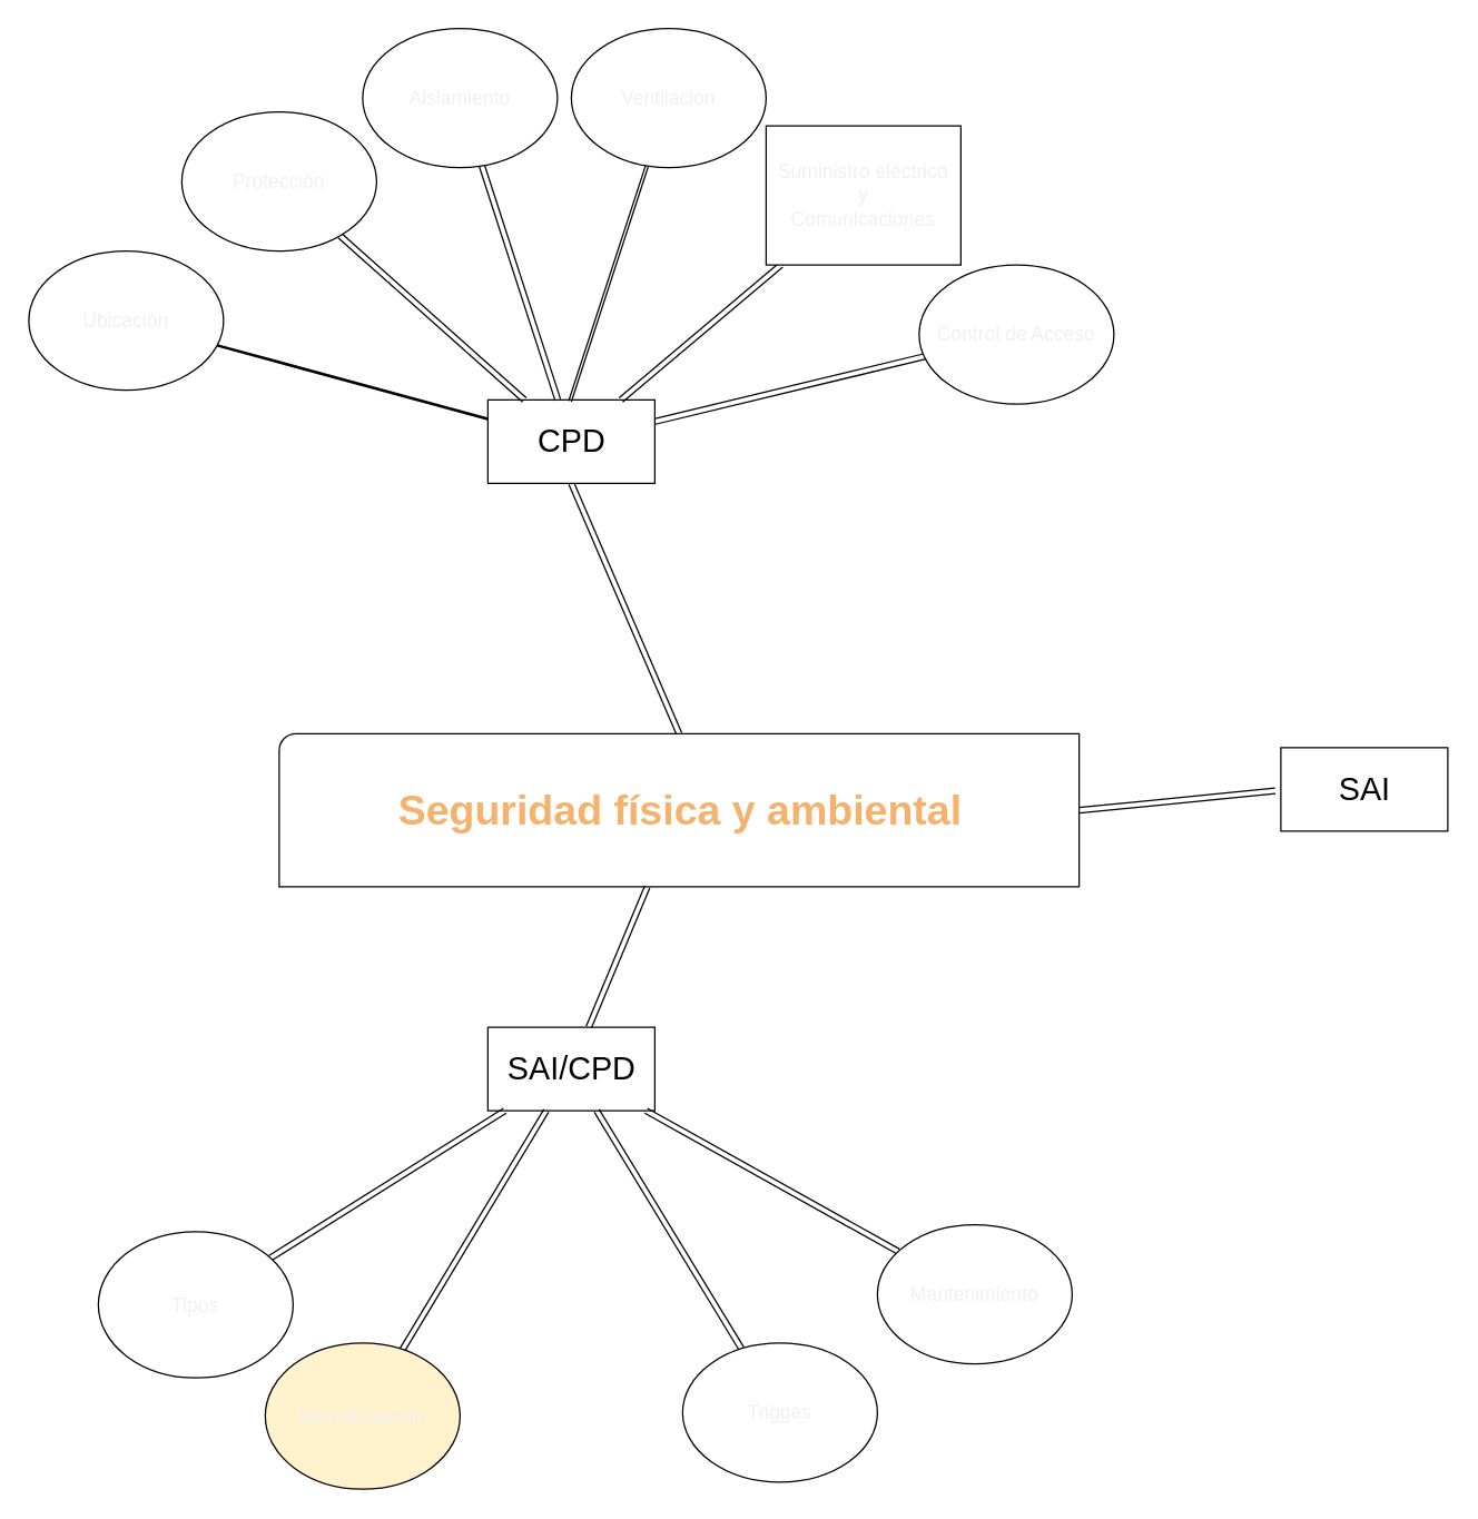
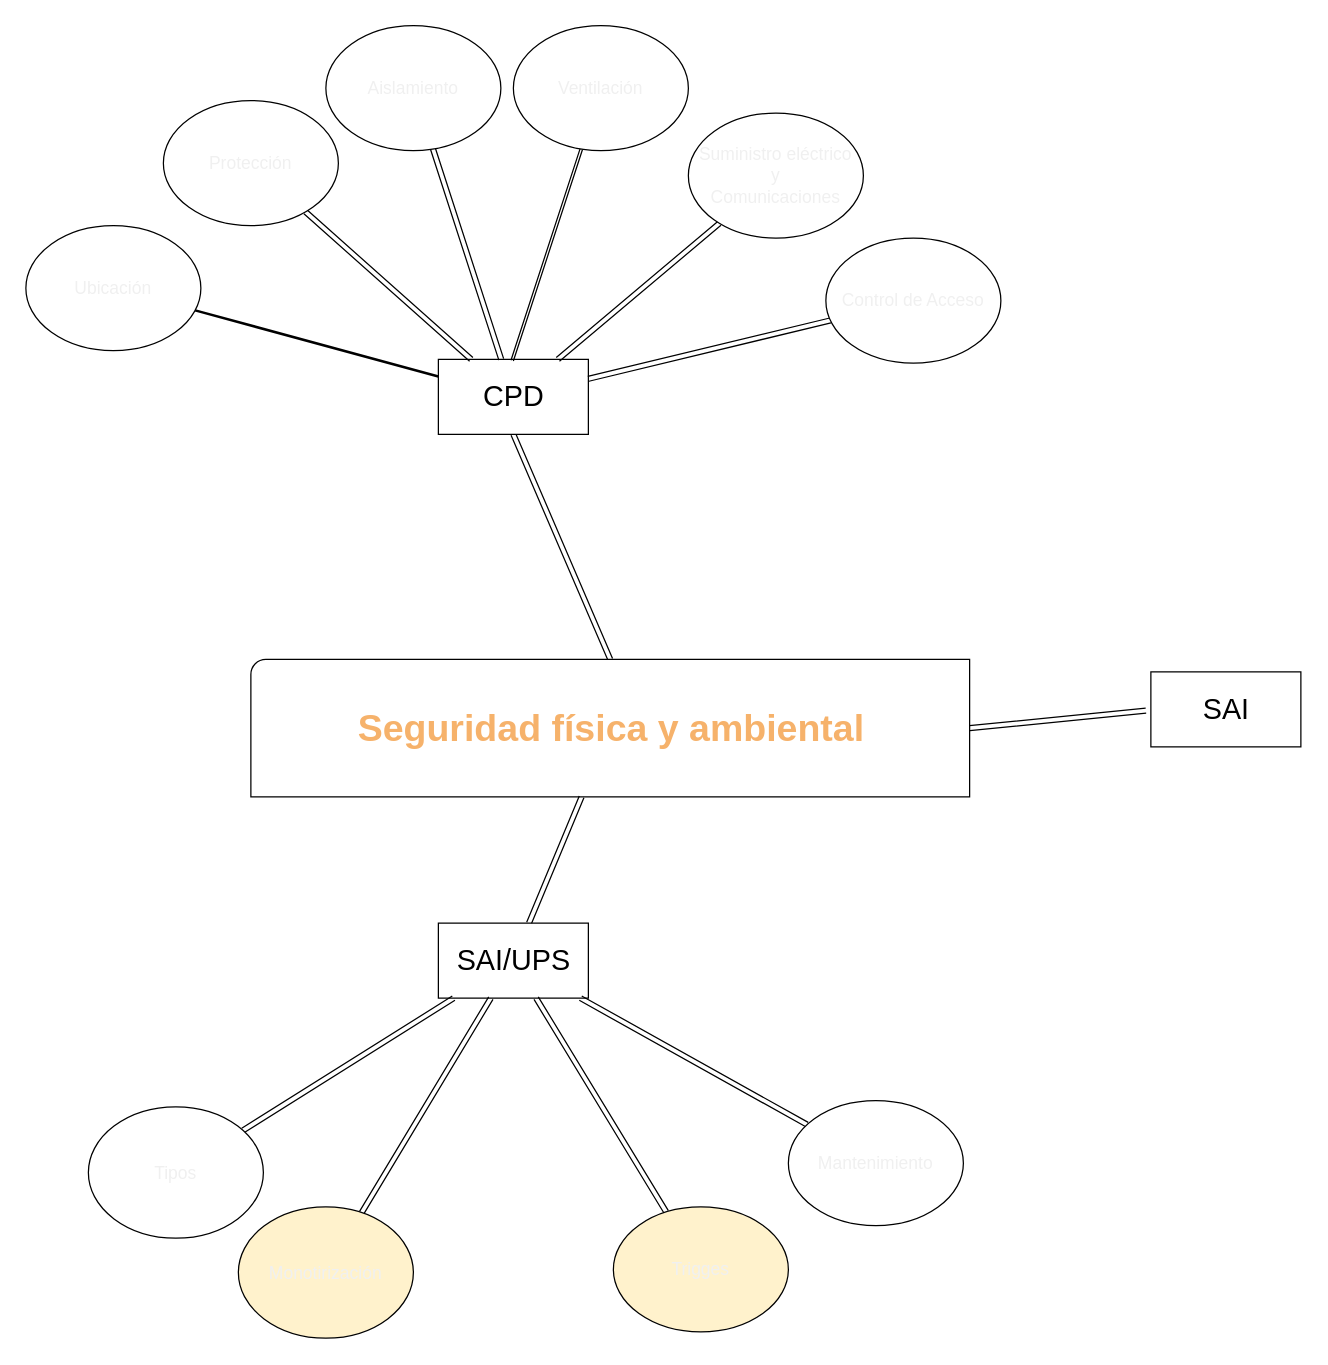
- <mxCell id="13" value="&lt;font style=&quot;font-size: 14px&quot;&gt;Suministro eléctrico&lt;br&gt;y&lt;br&gt;Comunicaciones&lt;/font&gt;" style="whiteSpace=wrap;html=1;fontColor=#f0f0f0;rounded=0;" vertex="1" parent="1"><mxGeometry x="550" y="90" width="140" height="100" as="geometry" /></mxCell>
+ <mxCell id="13" value="&lt;font style=&quot;font-size: 14px&quot;&gt;Suministro eléctrico&lt;br&gt;y&lt;br&gt;Comunicaciones&lt;/font&gt;" style="ellipse;whiteSpace=wrap;html=1;fontColor=#f0f0f0;" vertex="1" parent="1"><mxGeometry x="550" y="90" width="140" height="100" as="geometry" /></mxCell>
- <mxCell id="20" value="&lt;span style=&quot;font-size: 23px&quot;&gt;SAI/CPD&lt;/span&gt;" style="verticalLabelPosition=middle;verticalAlign=middle;html=1;shape=mxgraph.basic.rect;fillColor2=none;strokeWidth=1;size=20;indent=0;labelPosition=center;align=center;" vertex="1" parent="1"><mxGeometry x="350" y="738" width="120" height="60" as="geometry" /></mxCell>
+ <mxCell id="20" value="&lt;span style=&quot;font-size: 23px&quot;&gt;SAI/UPS&lt;/span&gt;" style="verticalLabelPosition=middle;verticalAlign=middle;html=1;shape=mxgraph.basic.rect;fillColor2=none;strokeWidth=1;size=20;indent=0;labelPosition=center;align=center;" vertex="1" parent="1"><mxGeometry x="350" y="738" width="120" height="60" as="geometry" /></mxCell>
- <mxCell id="26" value="&lt;font style=&quot;font-size: 14px&quot;&gt;Trigges&lt;/font&gt;" style="ellipse;whiteSpace=wrap;html=1;fontColor=#f0f0f0;" vertex="1" parent="1"><mxGeometry x="490" y="965" width="140" height="100" as="geometry" /></mxCell>
+ <mxCell id="26" value="&lt;font style=&quot;font-size: 14px&quot;&gt;Trigges&lt;/font&gt;" style="ellipse;whiteSpace=wrap;html=1;fontColor=#f0f0f0;fillColor=#fff2cc;" vertex="1" parent="1"><mxGeometry x="490" y="965" width="140" height="100" as="geometry" /></mxCell>
